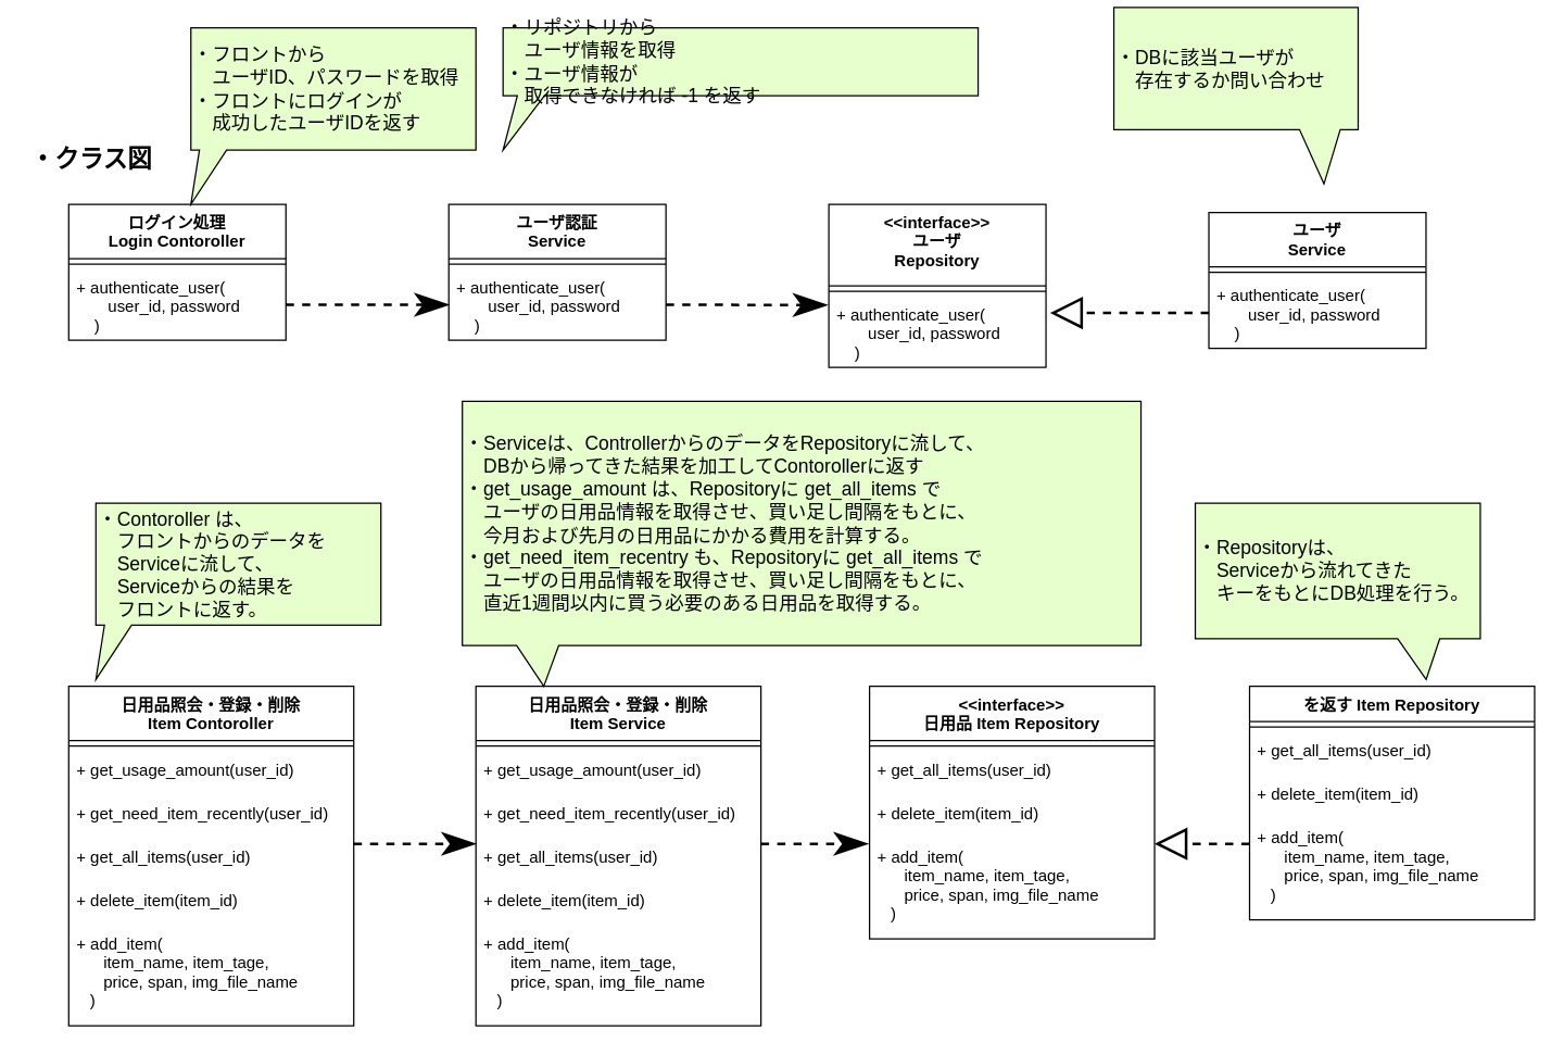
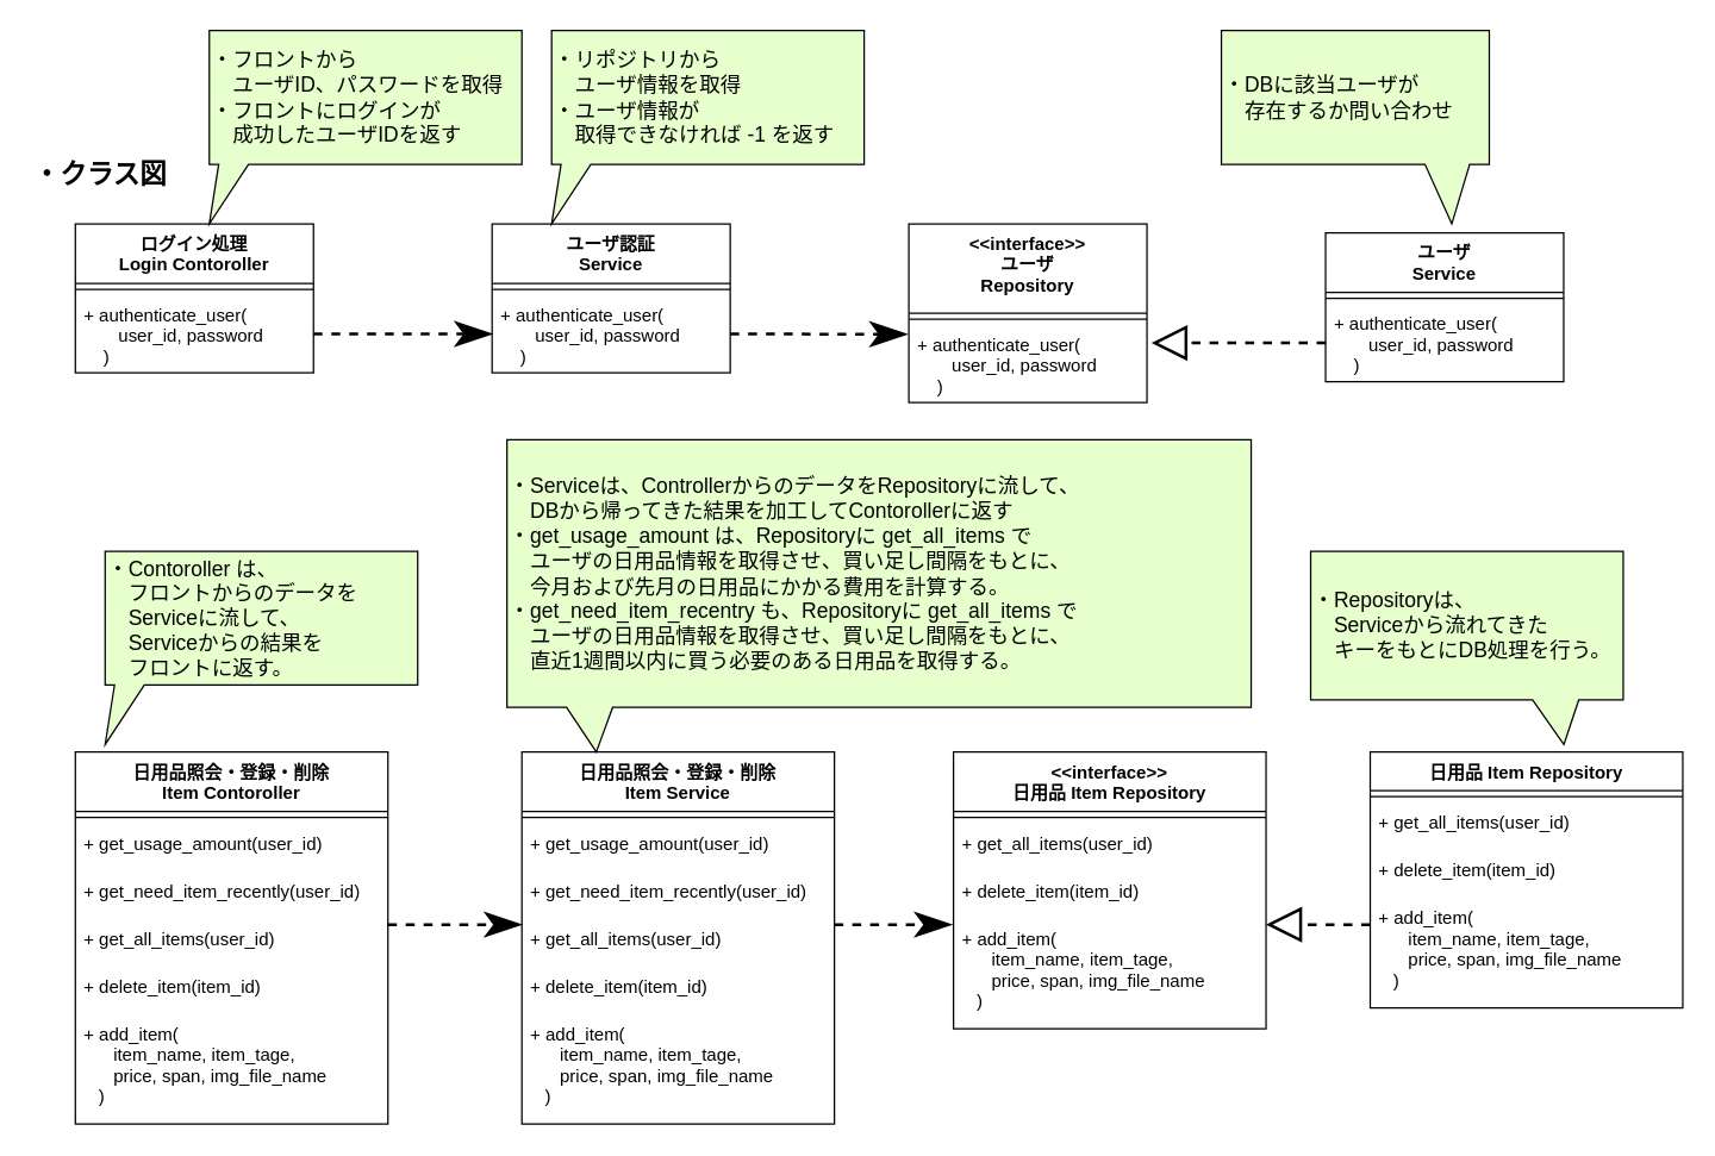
- <mxCell id="19" value="・リポジトリから&lt;br&gt;　ユーザ情報を取得&lt;br&gt;・ユーザ情報が&lt;br&gt;　取得できなければ -1 を返す" style="shape=callout;whiteSpace=wrap;html=1;perimeter=calloutPerimeter;strokeColor=#000000;fontSize=14;fillColor=#E6FFCC;position2=0;align=left;size=40;position=0.03;" vertex="1" parent="1"><mxGeometry x="370" y="20" width="350" height="90" as="geometry" /></mxCell>
+ <mxCell id="19" value="・リポジトリから&lt;br&gt;　ユーザ情報を取得&lt;br&gt;・ユーザ情報が&lt;br&gt;　取得できなければ -1 を返す" style="shape=callout;whiteSpace=wrap;html=1;perimeter=calloutPerimeter;strokeColor=#000000;fontSize=14;fillColor=#E6FFCC;position2=0;align=left;size=40;position=0.03;" vertex="1" parent="1"><mxGeometry x="370" y="20" width="210" height="130" as="geometry" /></mxCell>
- <mxCell id="20" value="・DBに該当ユーザが&lt;br&gt;　存在するか問い合わせ" style="shape=callout;whiteSpace=wrap;html=1;perimeter=calloutPerimeter;strokeColor=#000000;fontSize=14;fillColor=#E6FFCC;position2=0.86;align=left;size=40;position=0.76;base=30;" vertex="1" parent="1"><mxGeometry x="820" y="5" width="180" height="130" as="geometry" /></mxCell>
+ <mxCell id="20" value="・DBに該当ユーザが&lt;br&gt;　存在するか問い合わせ" style="shape=callout;whiteSpace=wrap;html=1;perimeter=calloutPerimeter;strokeColor=#000000;fontSize=14;fillColor=#E6FFCC;position2=0.86;align=left;size=40;position=0.76;base=30;" vertex="1" parent="1"><mxGeometry x="820" y="20" width="180" height="130" as="geometry" /></mxCell>
- <mxCell id="40" value="を返す Item Repository" style="swimlane;fontStyle=1;align=center;verticalAlign=top;childLayout=stackLayout;horizontal=1;startSize=26;horizontalStack=0;resizeParent=1;resizeParentMax=0;resizeLast=0;collapsible=1;marginBottom=0;" vertex="1" parent="1"><mxGeometry x="920" y="505" width="210" height="172" as="geometry" /></mxCell>
+ <mxCell id="40" value="日用品 Item Repository" style="swimlane;fontStyle=1;align=center;verticalAlign=top;childLayout=stackLayout;horizontal=1;startSize=26;horizontalStack=0;resizeParent=1;resizeParentMax=0;resizeLast=0;collapsible=1;marginBottom=0;" vertex="1" parent="1"><mxGeometry x="920" y="505" width="210" height="172" as="geometry" /></mxCell>
